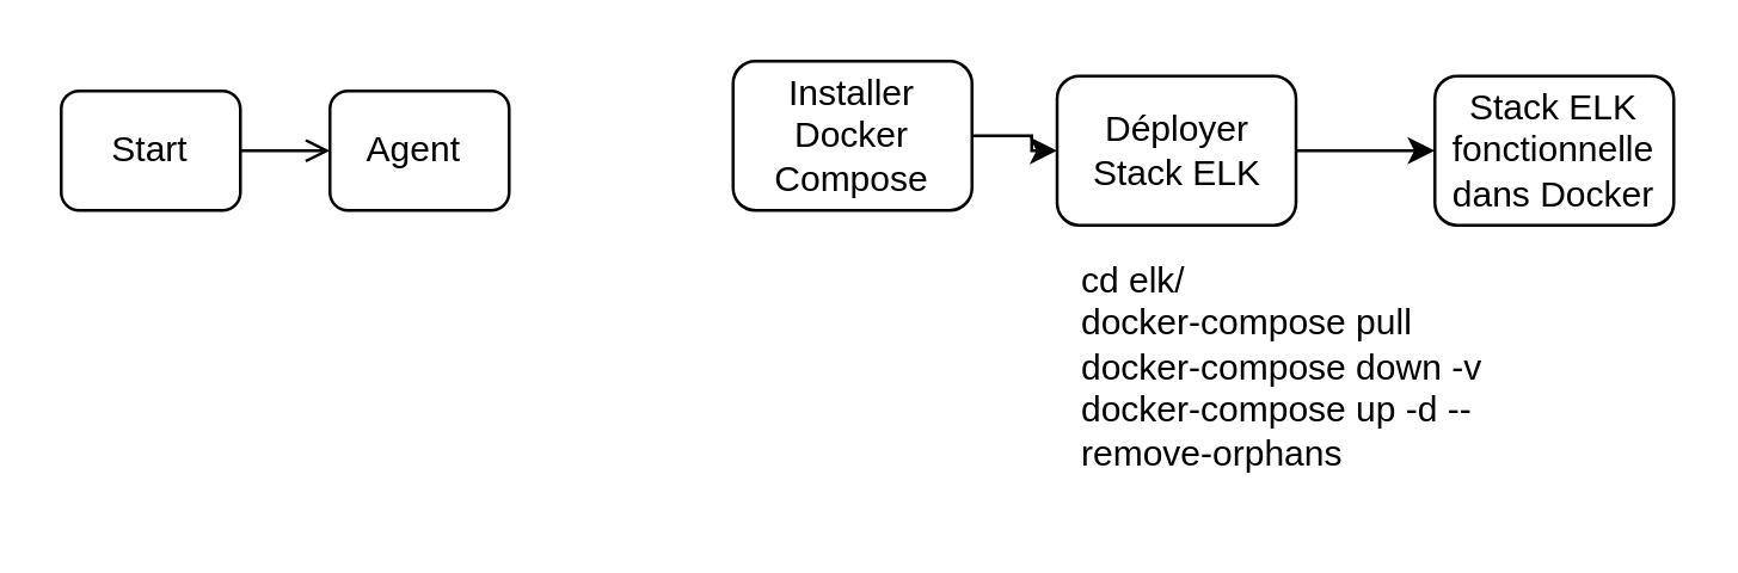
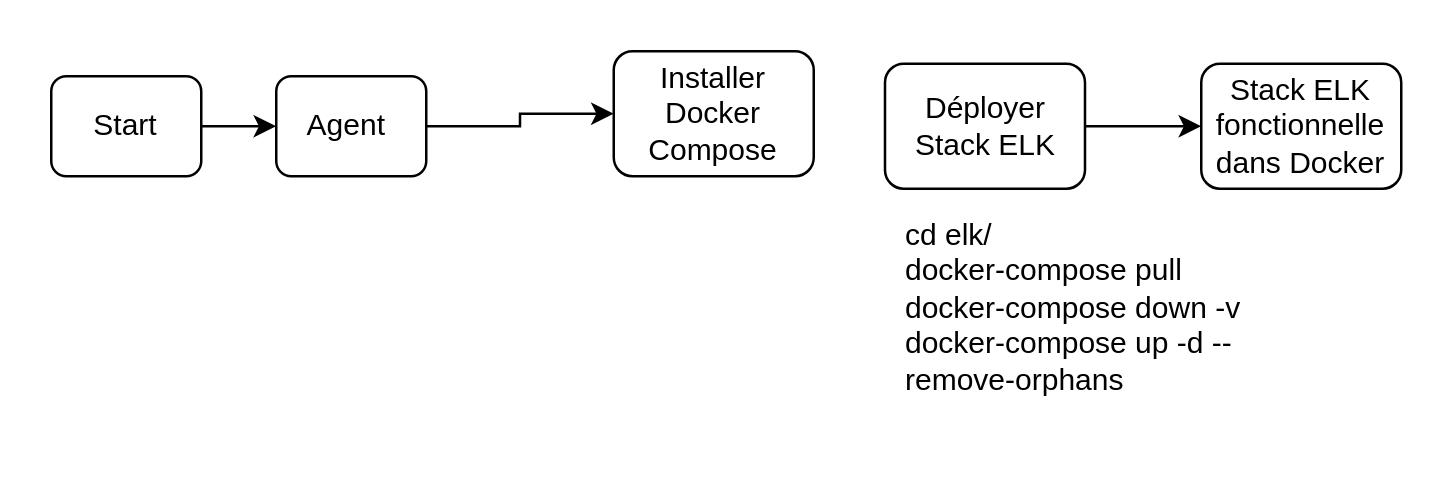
- <mxCell id="6" value="" style="edgeStyle=orthogonalEdgeStyle;rounded=0;orthogonalLoop=1;jettySize=auto;html=1;" edge="1" parent="1" source="7" target="9"><mxGeometry relative="1" as="geometry" /></mxCell>
- <mxCell id="2" value="" style="edgeStyle=orthogonalEdgeStyle;rounded=0;orthogonalLoop=1;jettySize=auto;html=1;endArrow=open;" edge="1" parent="1" source="3" target="5"><mxGeometry relative="1" as="geometry" /></mxCell>
+ <mxCell id="2" value="" style="edgeStyle=orthogonalEdgeStyle;rounded=0;orthogonalLoop=1;jettySize=auto;html=1;" edge="1" parent="1" source="3" target="5"><mxGeometry relative="1" as="geometry" /></mxCell>
+ <mxCell id="4" value="" style="edgeStyle=orthogonalEdgeStyle;rounded=0;orthogonalLoop=1;jettySize=auto;html=1;" edge="1" parent="1" source="5" target="7"><mxGeometry relative="1" as="geometry" /></mxCell>
